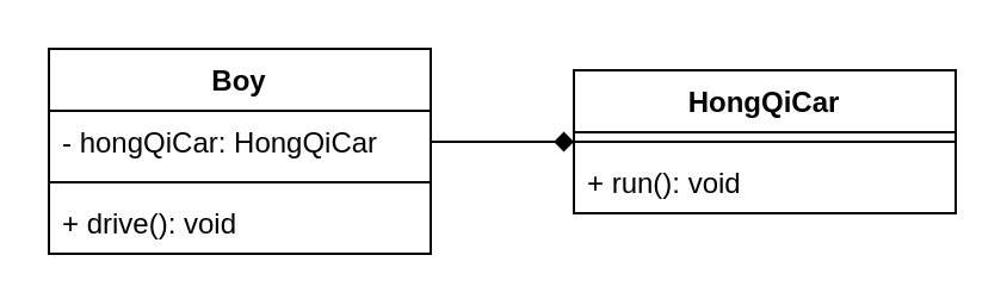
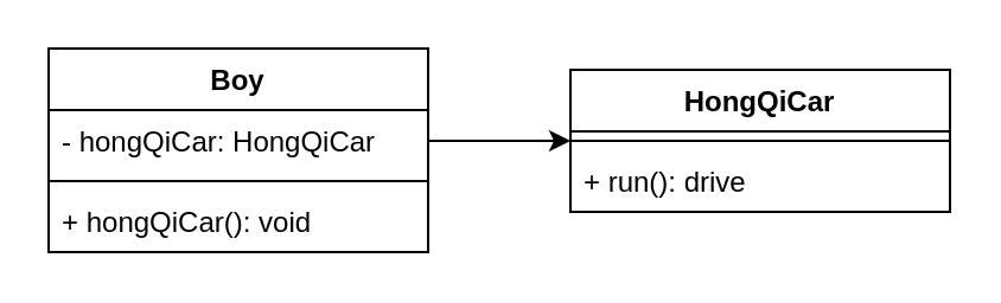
- <mxCell id="9" style="rounded=0;orthogonalLoop=1;jettySize=auto;html=1;exitX=1;exitY=0.5;exitDx=0;exitDy=0;entryX=0;entryY=0.5;entryDx=0;entryDy=0;endArrow=diamond;" edge="1" parent="1" source="3" target="6"><mxGeometry relative="1" as="geometry" /></mxCell>
+ <mxCell id="9" style="rounded=0;orthogonalLoop=1;jettySize=auto;html=1;exitX=1;exitY=0.5;exitDx=0;exitDy=0;entryX=0;entryY=0.5;entryDx=0;entryDy=0;" edge="1" parent="1" source="3" target="6"><mxGeometry relative="1" as="geometry" /></mxCell>
- <mxCell id="8" value="+ run(): void" style="text;strokeColor=none;fillColor=none;align=left;verticalAlign=top;spacingLeft=4;spacingRight=4;overflow=hidden;rotatable=0;points=[[0,0.5],[1,0.5]];portConstraint=eastwest;" vertex="1" parent="6"><mxGeometry y="34" width="160" height="26" as="geometry" /></mxCell>
+ <mxCell id="8" value="+ run(): drive" style="text;strokeColor=none;fillColor=none;align=left;verticalAlign=top;spacingLeft=4;spacingRight=4;overflow=hidden;rotatable=0;points=[[0,0.5],[1,0.5]];portConstraint=eastwest;" vertex="1" parent="6"><mxGeometry y="34" width="160" height="26" as="geometry" /></mxCell>
- <mxCell id="5" value="+ drive(): void" style="text;strokeColor=none;fillColor=none;align=left;verticalAlign=top;spacingLeft=4;spacingRight=4;overflow=hidden;rotatable=0;points=[[0,0.5],[1,0.5]];portConstraint=eastwest;" vertex="1" parent="2"><mxGeometry y="60" width="160" height="26" as="geometry" /></mxCell>
+ <mxCell id="5" value="+ hongQiCar(): void" style="text;strokeColor=none;fillColor=none;align=left;verticalAlign=top;spacingLeft=4;spacingRight=4;overflow=hidden;rotatable=0;points=[[0,0.5],[1,0.5]];portConstraint=eastwest;" vertex="1" parent="2"><mxGeometry y="60" width="160" height="26" as="geometry" /></mxCell>
